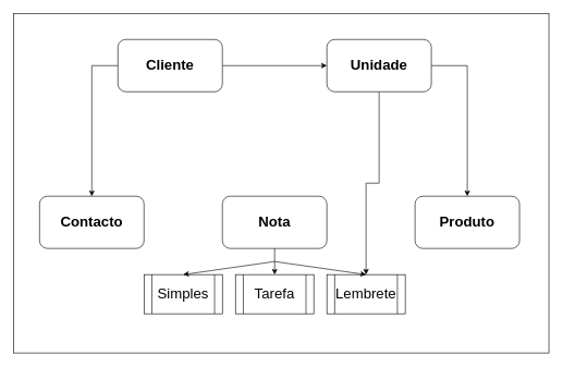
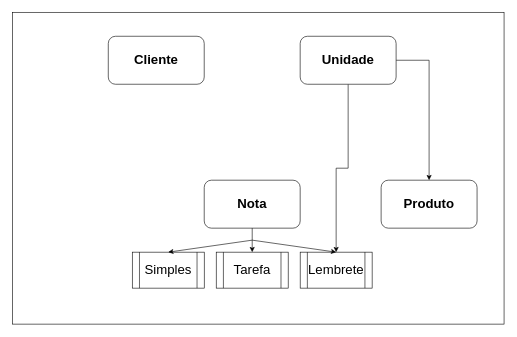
- <mxCell id="3" style="edgeStyle=orthogonalEdgeStyle;rounded=0;orthogonalLoop=1;jettySize=auto;html=1;fontSize=22;entryX=0.5;entryY=0;entryDx=0;entryDy=0;exitX=0;exitY=0.5;exitDx=0;exitDy=0;" edge="1" parent="1" source="5" target="7"><mxGeometry relative="1" as="geometry"><mxPoint x="140" y="280" as="targetPoint" /></mxGeometry></mxCell>
- <mxCell id="2" style="edgeStyle=orthogonalEdgeStyle;rounded=0;orthogonalLoop=1;jettySize=auto;html=1;entryX=0;entryY=0.5;entryDx=0;entryDy=0;fontSize=22;" edge="1" parent="1" source="5" target="9"><mxGeometry relative="1" as="geometry" /></mxCell>
- <mxCell id="7" value="&lt;font style=&quot;font-size: 22px&quot;&gt;&lt;b&gt;Contacto&lt;/b&gt;&lt;/font&gt;" style="rounded=1;whiteSpace=wrap;html=1;" vertex="1" parent="1"><mxGeometry x="60" y="300" width="160" height="80" as="geometry" /></mxCell>
